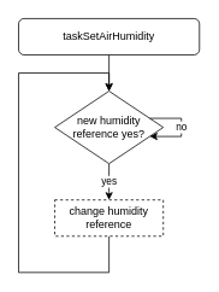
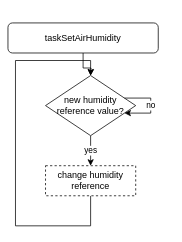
- <mxCell id="3" value="taskSetAirHumidity" style="rounded=1;whiteSpace=wrap;html=1;" parent="1" vertex="1"><mxGeometry x="20" y="20" width="200" height="40" as="geometry" /></mxCell>
+ <mxCell id="3" value="taskSetAirHumidity" style="rounded=1;whiteSpace=wrap;html=1;" parent="1" vertex="1"><mxGeometry x="10" y="30" width="200" height="40" as="geometry" /></mxCell>
- <mxCell id="7" value="new humidity reference yes?" style="rhombus;whiteSpace=wrap;html=1;" vertex="1" parent="1"><mxGeometry x="60" y="100" width="120" height="80" as="geometry" /></mxCell>
+ <mxCell id="7" value="new humidity reference value?" style="rhombus;whiteSpace=wrap;html=1;" vertex="1" parent="1"><mxGeometry x="60" y="100" width="120" height="80" as="geometry" /></mxCell>
